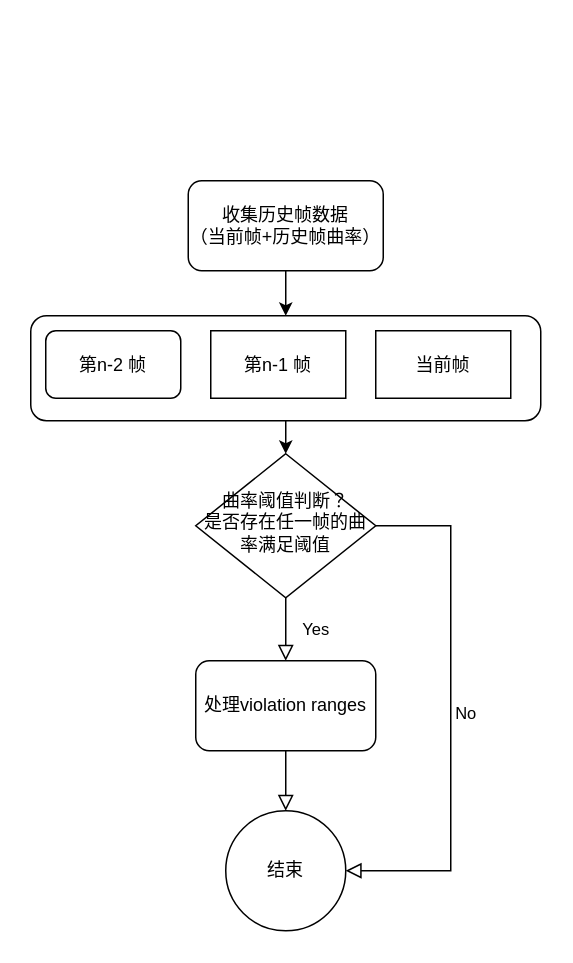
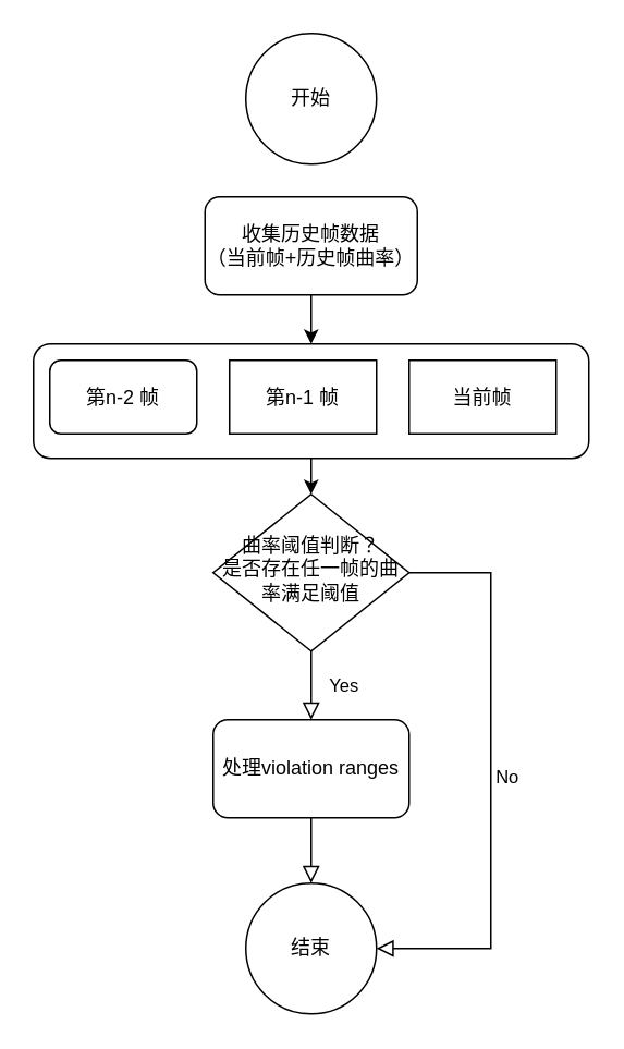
+ <mxCell id="6" value="开始" style="ellipse;whiteSpace=wrap;html=1;" vertex="1" parent="1"><mxGeometry x="150" y="20" width="80" height="80" as="geometry" /></mxCell>
